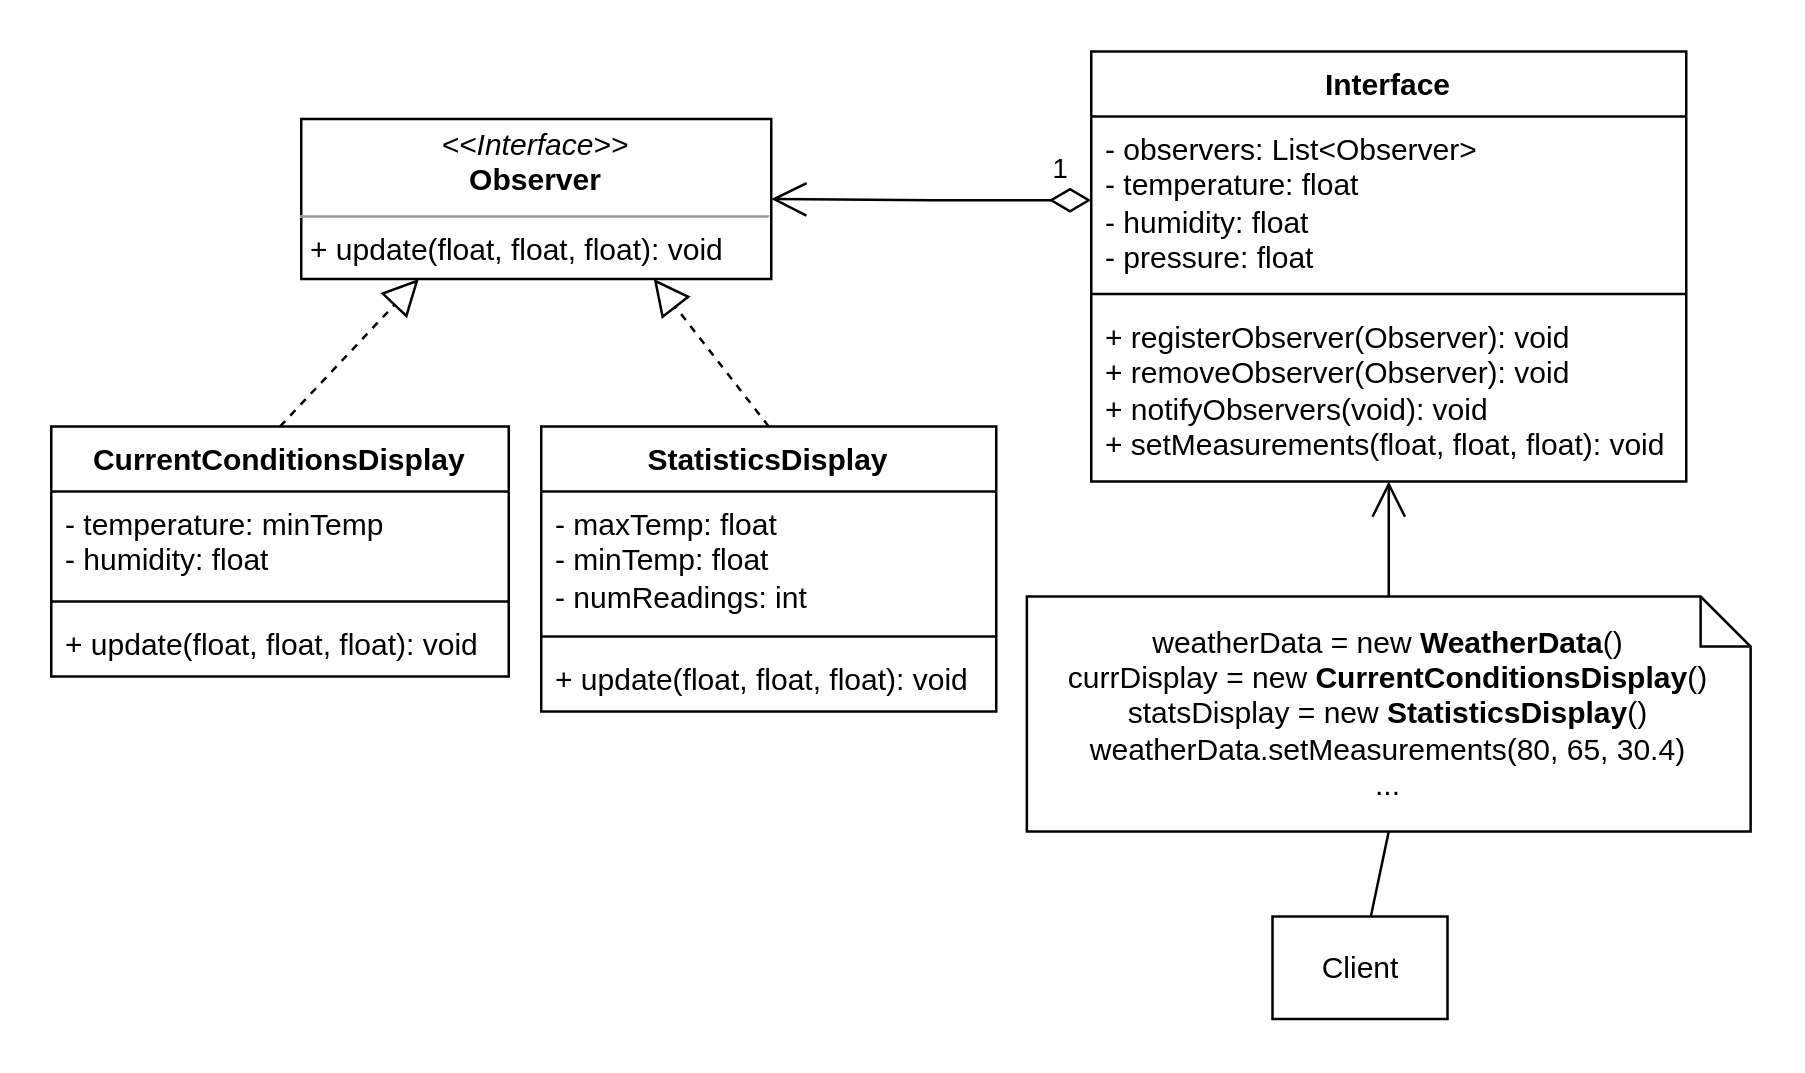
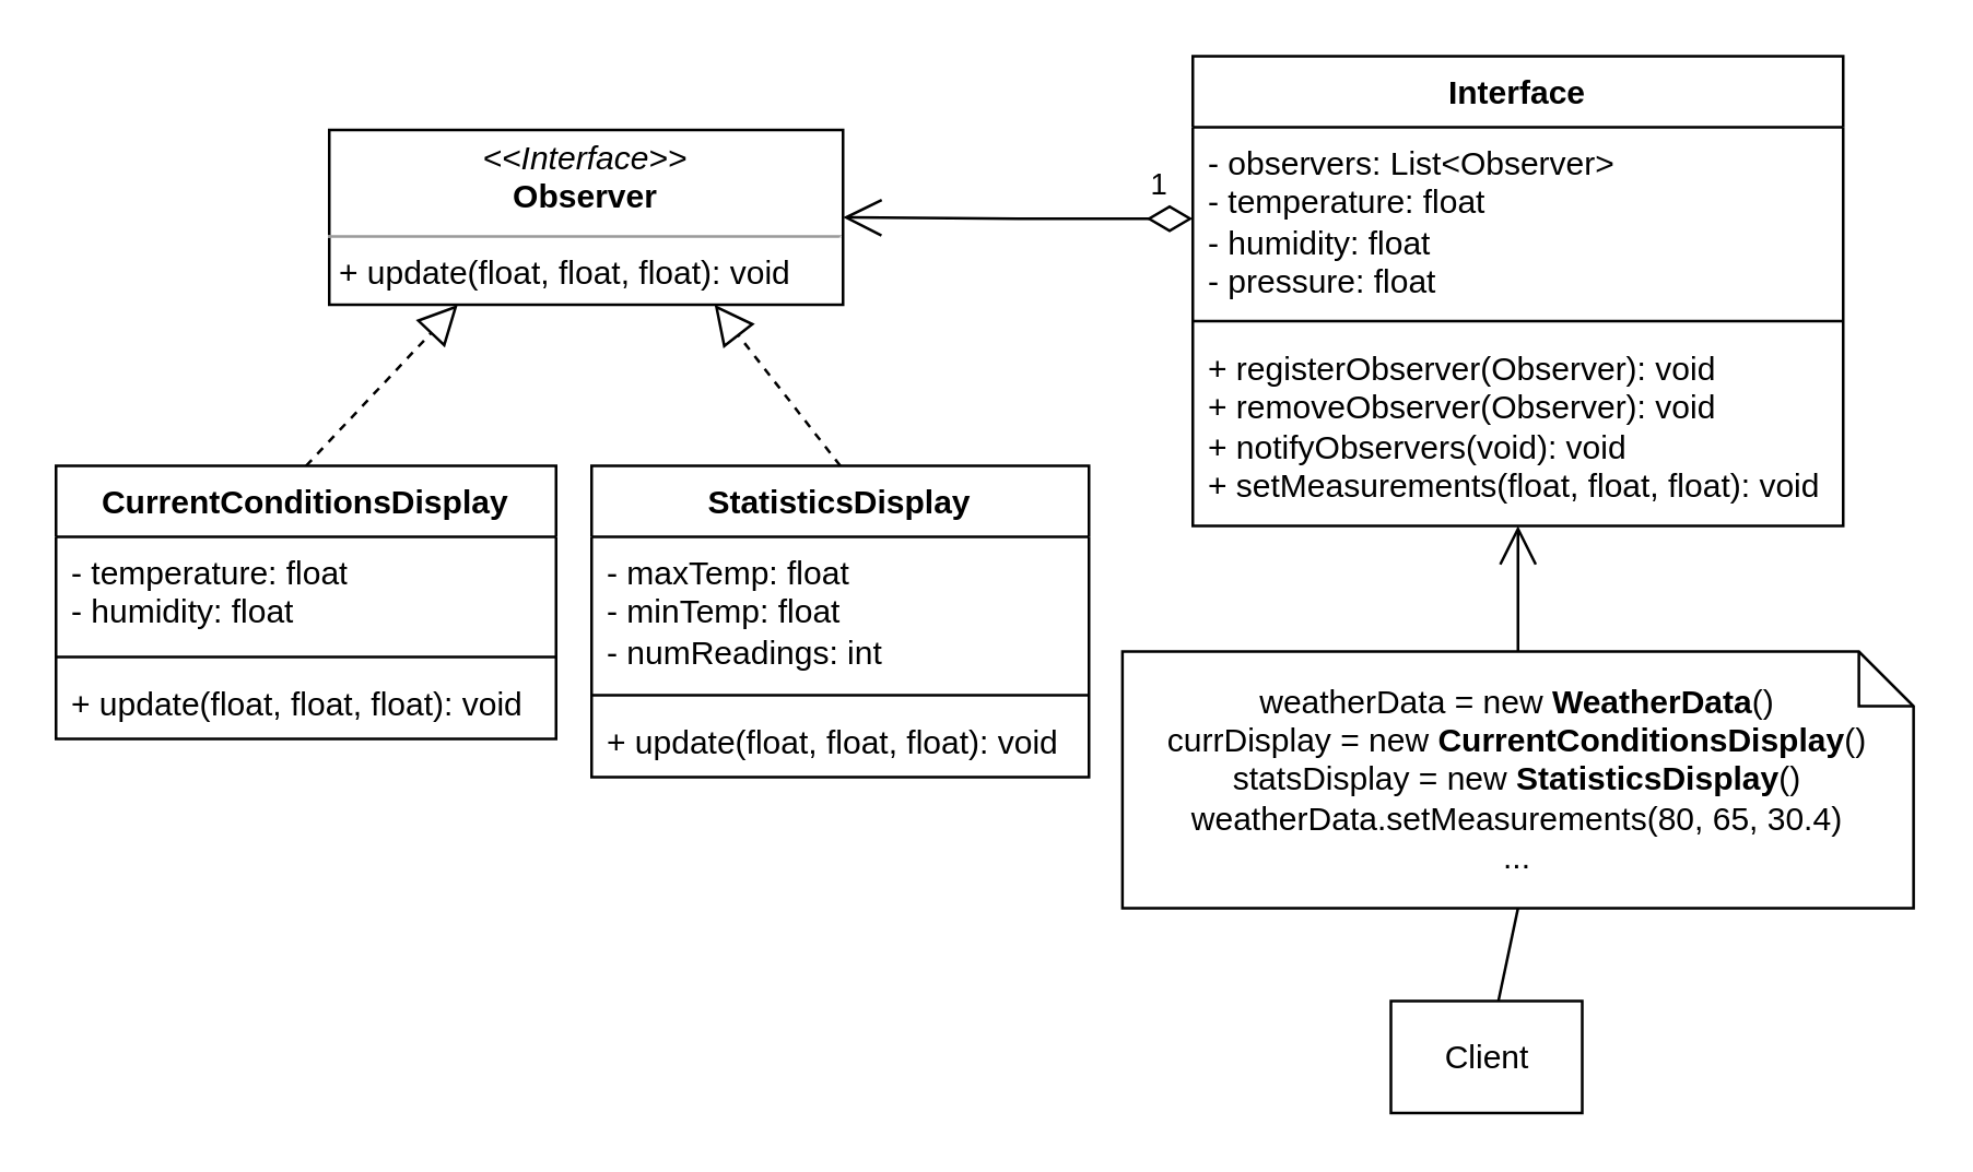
- <mxCell id="7" value="- temperature: minTemp&lt;br&gt;- humidity: float" style="text;strokeColor=none;fillColor=none;align=left;verticalAlign=top;spacingLeft=4;spacingRight=4;overflow=hidden;rotatable=0;points=[[0,0.5],[1,0.5]];portConstraint=eastwest;whiteSpace=wrap;html=1;" vertex="1" parent="6"><mxGeometry y="26" width="183" height="40" as="geometry" /></mxCell>
+ <mxCell id="7" value="- temperature: float&lt;br&gt;- humidity: float" style="text;strokeColor=none;fillColor=none;align=left;verticalAlign=top;spacingLeft=4;spacingRight=4;overflow=hidden;rotatable=0;points=[[0,0.5],[1,0.5]];portConstraint=eastwest;whiteSpace=wrap;html=1;" vertex="1" parent="6"><mxGeometry y="26" width="183" height="40" as="geometry" /></mxCell>
